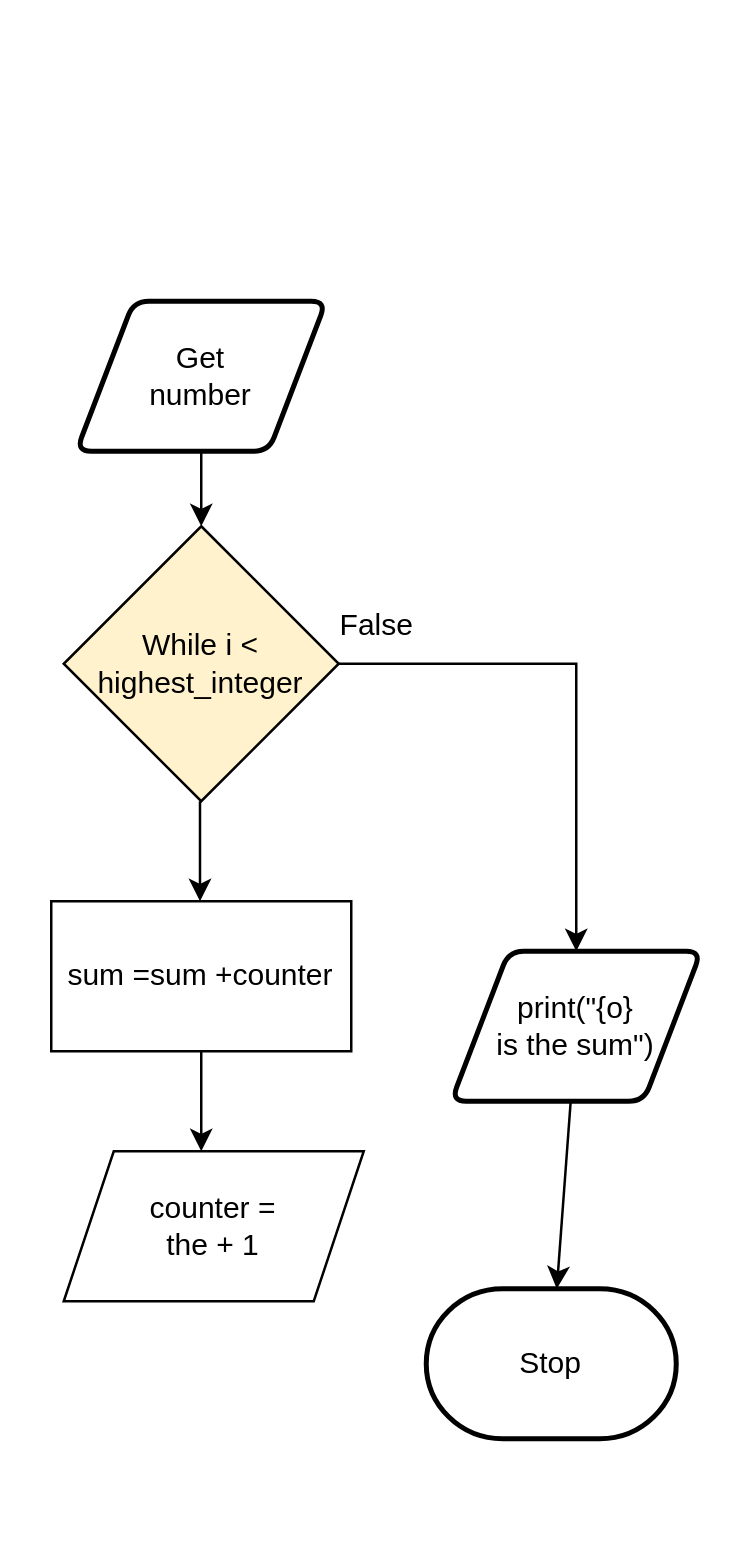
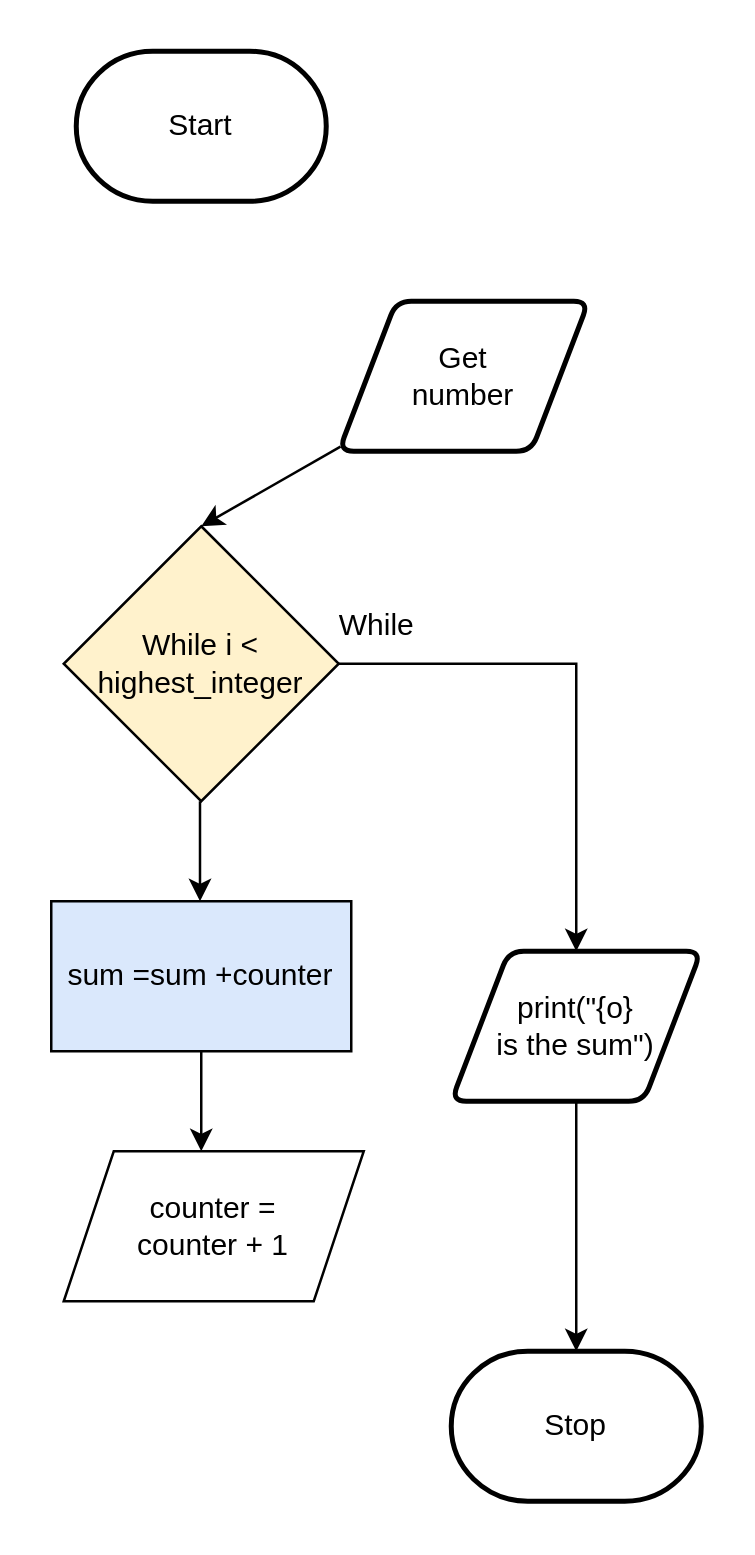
+ <mxCell id="2" value="Start" style="strokeWidth=2;html=1;shape=mxgraph.flowchart.terminator;whiteSpace=wrap;" parent="1" vertex="1"><mxGeometry x="30" y="20" width="100" height="60" as="geometry" /></mxCell>
- <mxCell id="4" value="Get &lt;br&gt;number" style="shape=parallelogram;html=1;strokeWidth=2;perimeter=parallelogramPerimeter;whiteSpace=wrap;rounded=1;arcSize=12;size=0.23;" parent="1" vertex="1"><mxGeometry x="30" y="120" width="100" height="60" as="geometry" /></mxCell>
+ <mxCell id="4" value="Get &lt;br&gt;number" style="shape=parallelogram;html=1;strokeWidth=2;perimeter=parallelogramPerimeter;whiteSpace=wrap;rounded=1;arcSize=12;size=0.23;" parent="1" vertex="1"><mxGeometry x="135" y="120" width="100" height="60" as="geometry" /></mxCell>
- <mxCell id="14" value="False" style="text;html=1;align=center;verticalAlign=middle;resizable=0;points=[];autosize=1;strokeColor=none;fillColor=none;" vertex="1" parent="1"><mxGeometry x="125" y="240" width="50" height="20" as="geometry" /></mxCell>
+ <mxCell id="14" value="While" style="text;html=1;align=center;verticalAlign=middle;resizable=0;points=[];autosize=1;strokeColor=none;fillColor=none;" vertex="1" parent="1"><mxGeometry x="125" y="240" width="50" height="20" as="geometry" /></mxCell>
- <mxCell id="12" value="&lt;span&gt;sum =sum +counter&lt;/span&gt;" style="rounded=0;whiteSpace=wrap;html=1;" vertex="1" parent="1"><mxGeometry x="20" y="360" width="120" height="60" as="geometry" /></mxCell>
+ <mxCell id="12" value="&lt;span&gt;sum =sum +counter&lt;/span&gt;" style="rounded=0;whiteSpace=wrap;html=1;fillColor=#dae8fc;" vertex="1" parent="1"><mxGeometry x="20" y="360" width="120" height="60" as="geometry" /></mxCell>
- <mxCell id="13" value="counter = &lt;br&gt;the + 1" style="shape=parallelogram;perimeter=parallelogramPerimeter;whiteSpace=wrap;html=1;fixedSize=1;" vertex="1" parent="1"><mxGeometry x="25" y="460" width="120" height="60" as="geometry" /></mxCell>
+ <mxCell id="13" value="counter = &lt;br&gt;counter + 1" style="shape=parallelogram;perimeter=parallelogramPerimeter;whiteSpace=wrap;html=1;fixedSize=1;" vertex="1" parent="1"><mxGeometry x="25" y="460" width="120" height="60" as="geometry" /></mxCell>
- <mxCell id="7" value="Stop" style="strokeWidth=2;html=1;shape=mxgraph.flowchart.terminator;whiteSpace=wrap;" parent="1" vertex="1"><mxGeometry x="170" y="515" width="100" height="60" as="geometry" /></mxCell>
+ <mxCell id="7" value="Stop" style="strokeWidth=2;html=1;shape=mxgraph.flowchart.terminator;whiteSpace=wrap;" parent="1" vertex="1"><mxGeometry x="180" y="540" width="100" height="60" as="geometry" /></mxCell>
